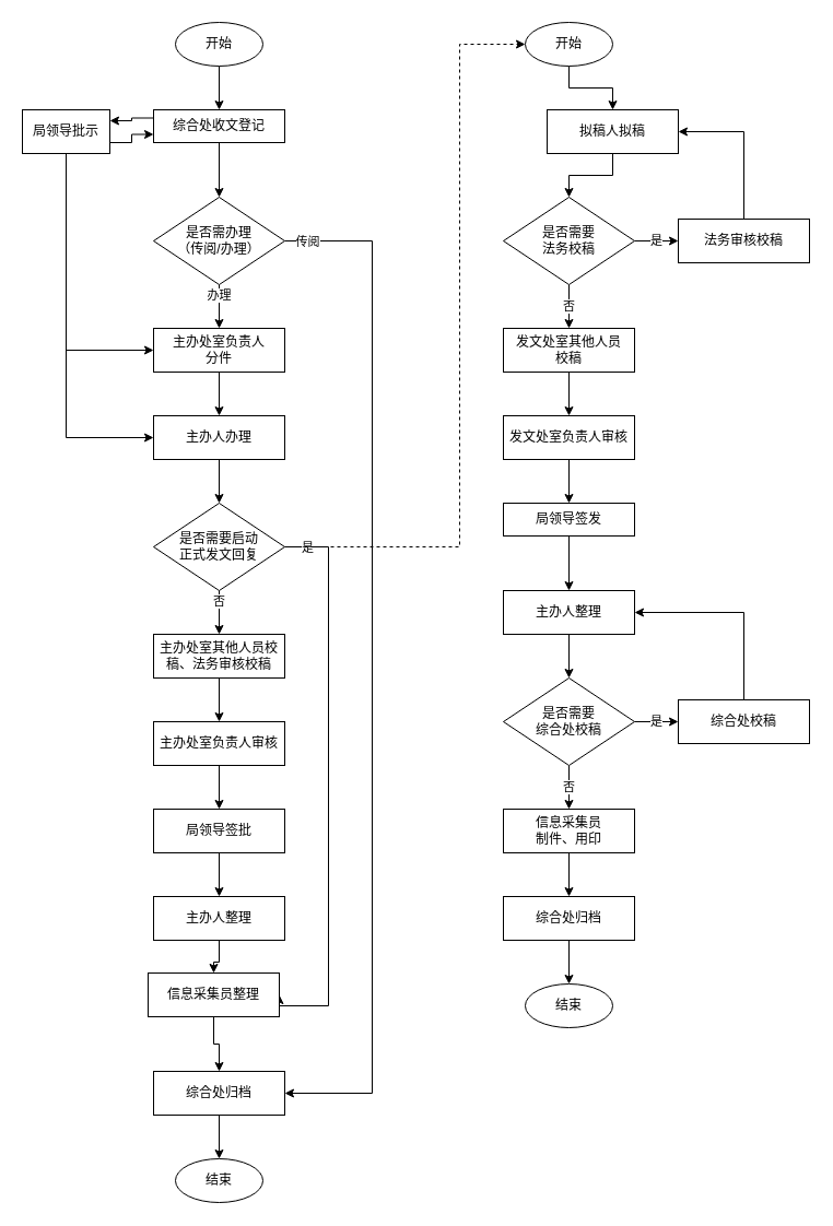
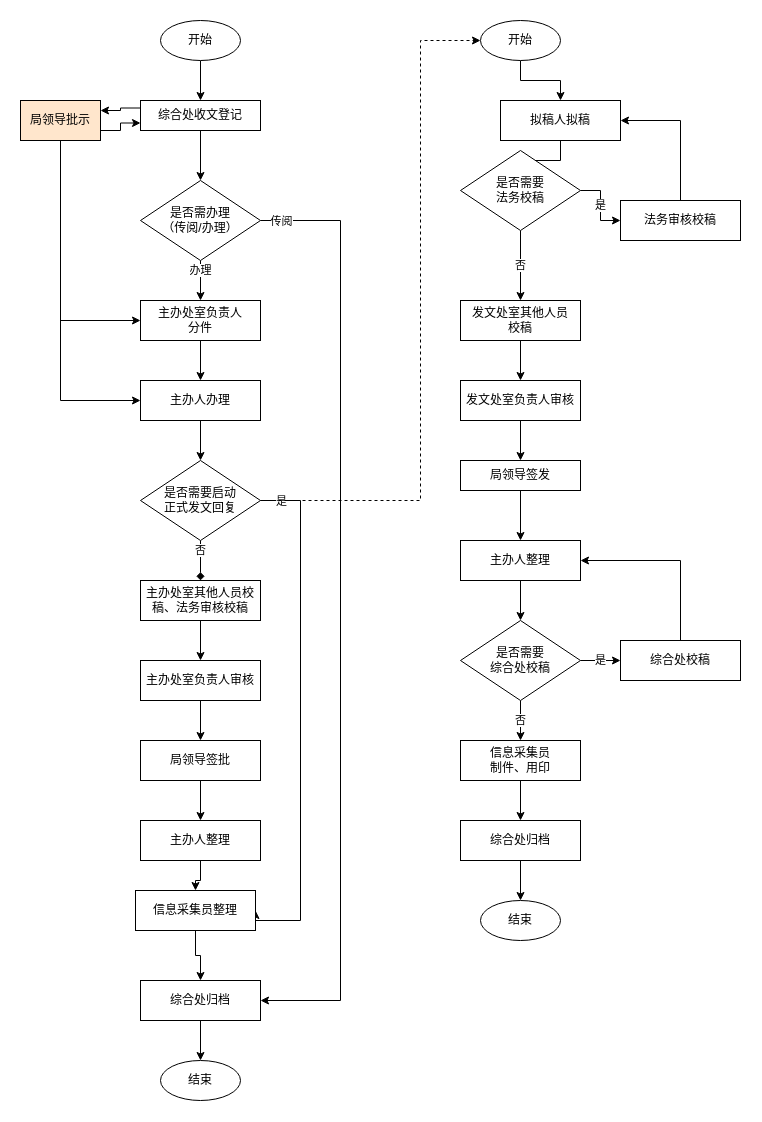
- <mxCell id="16" value="局领导批示" style="rounded=0;whiteSpace=wrap;html=1;" parent="1" vertex="1"><mxGeometry x="20" y="100" width="80" height="40" as="geometry" /></mxCell>
+ <mxCell id="16" value="局领导批示" style="rounded=0;whiteSpace=wrap;html=1;fillColor=#ffe6cc;" parent="1" vertex="1"><mxGeometry x="20" y="100" width="80" height="40" as="geometry" /></mxCell>
- <mxCell id="43" value="是否需要&lt;br&gt;法务校稿" style="rhombus;whiteSpace=wrap;html=1;rounded=0;" vertex="1" parent="1"><mxGeometry x="460" y="180" width="120" height="80" as="geometry" /></mxCell>
+ <mxCell id="43" value="是否需要&lt;br&gt;法务校稿" style="rhombus;whiteSpace=wrap;html=1;rounded=0;" vertex="1" parent="1"><mxGeometry x="460" y="150" width="120" height="80" as="geometry" /></mxCell>
- <mxCell id="19" value="否" style="edgeStyle=orthogonalEdgeStyle;rounded=0;orthogonalLoop=1;jettySize=auto;html=1;" parent="1" source="23" target="25" edge="1"><mxGeometry x="-0.5" relative="1" as="geometry"><mxPoint as="offset" /></mxGeometry></mxCell>
+ <mxCell id="19" value="否" style="edgeStyle=orthogonalEdgeStyle;rounded=0;orthogonalLoop=1;jettySize=auto;html=1;endArrow=diamond;" parent="1" source="23" target="25" edge="1"><mxGeometry x="-0.5" relative="1" as="geometry"><mxPoint as="offset" /></mxGeometry></mxCell>
